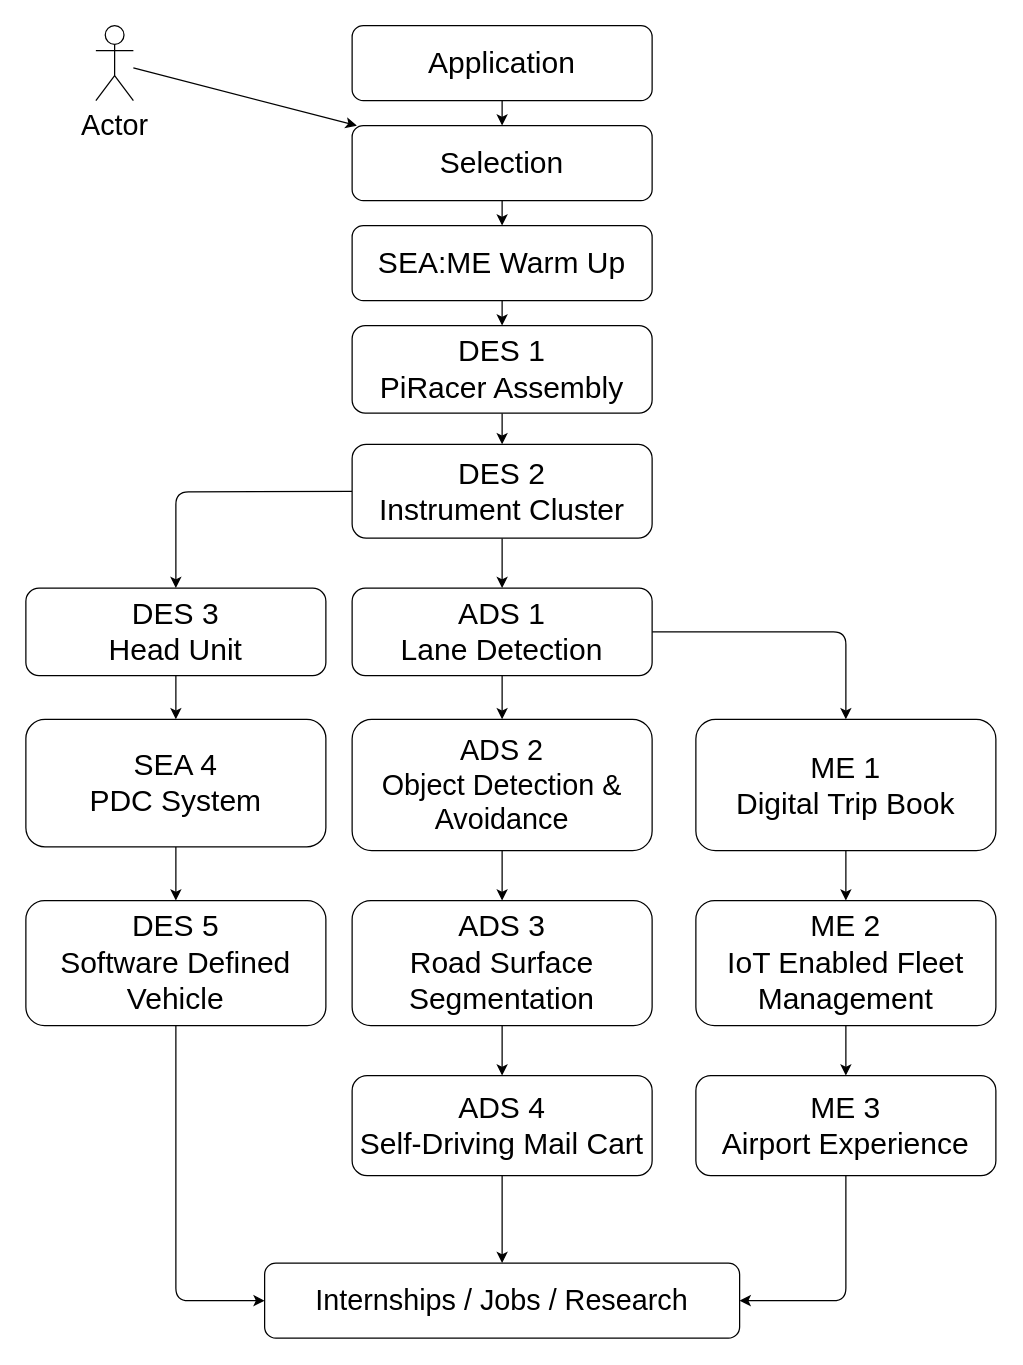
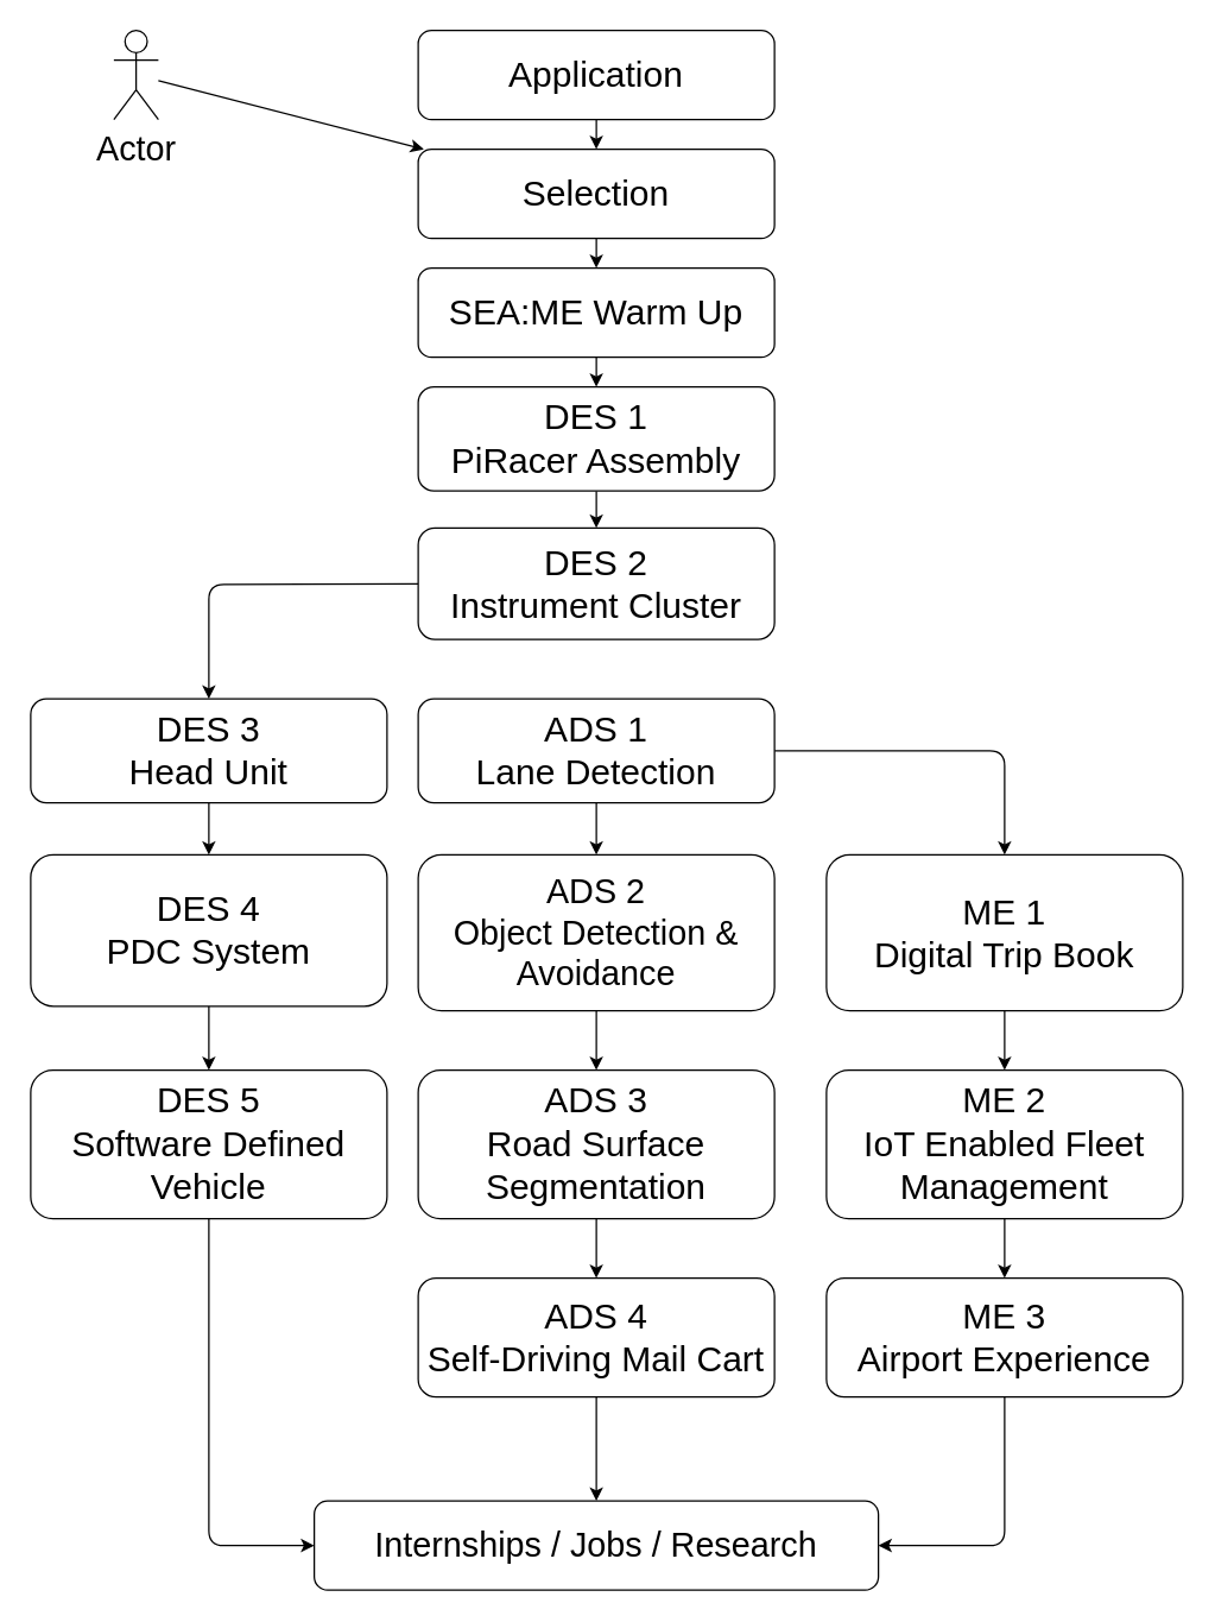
- <mxCell id="11" style="edgeStyle=none;html=1;exitX=0.5;exitY=1;exitDx=0;exitDy=0;entryX=0.5;entryY=0;entryDx=0;entryDy=0;fontSize=23;" edge="1" parent="1" source="12" target="21"><mxGeometry relative="1" as="geometry" /></mxCell>
- <mxCell id="16" value="&lt;span style=&quot;font-size: 24px;&quot;&gt;SEA 4&lt;br&gt;PDC System&lt;/span&gt;" style="rounded=1;whiteSpace=wrap;html=1;" vertex="1" parent="1"><mxGeometry x="20" y="575" width="240" height="102" as="geometry" /></mxCell>
+ <mxCell id="16" value="&lt;span style=&quot;font-size: 24px;&quot;&gt;DES 4&lt;br&gt;PDC System&lt;/span&gt;" style="rounded=1;whiteSpace=wrap;html=1;" vertex="1" parent="1"><mxGeometry x="20" y="575" width="240" height="102" as="geometry" /></mxCell>
